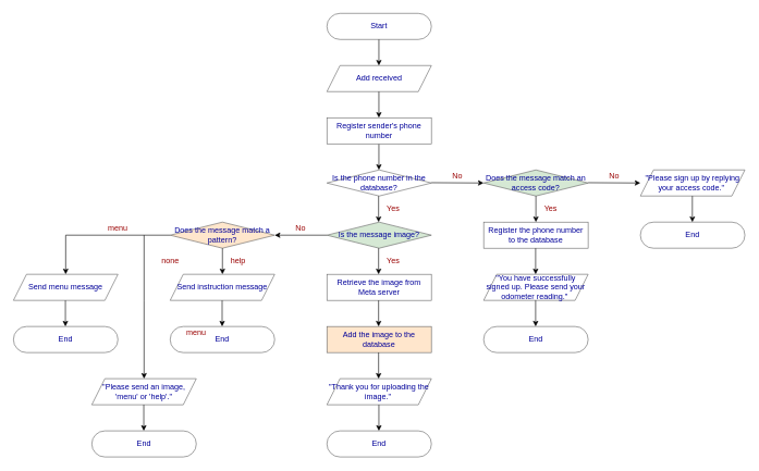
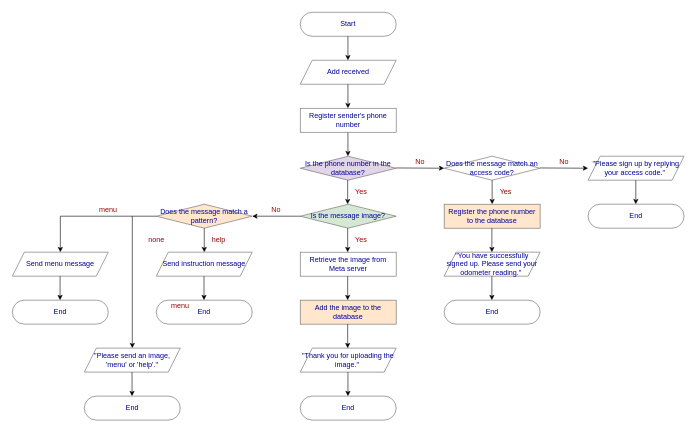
- <mxCell id="6" value="Is the phone number in the database?" style="rhombus;whiteSpace=wrap;html=1;strokeColor=#666666;fontColor=#000099;" vertex="1" parent="1"><mxGeometry x="500" y="260" width="160" height="40" as="geometry" /></mxCell>
+ <mxCell id="6" value="Is the phone number in the database?" style="rhombus;whiteSpace=wrap;html=1;strokeColor=#666666;fontColor=#000099;fillColor=#e1d5e7;" vertex="1" parent="1"><mxGeometry x="500" y="260" width="160" height="40" as="geometry" /></mxCell>
- <mxCell id="11" value="Does the message match an access code?" style="rhombus;whiteSpace=wrap;html=1;strokeColor=#666666;fontColor=#000099;fillColor=#d5e8d4;" vertex="1" parent="1"><mxGeometry x="740" y="260" width="160" height="40" as="geometry" /></mxCell>
+ <mxCell id="11" value="Does the message match an access code?" style="rhombus;whiteSpace=wrap;html=1;strokeColor=#666666;fontColor=#000099;" vertex="1" parent="1"><mxGeometry x="740" y="260" width="160" height="40" as="geometry" /></mxCell>
- <mxCell id="20" value="Register the phone number to the database" style="rounded=0;whiteSpace=wrap;html=1;strokeColor=#666666;fontColor=#000099;" vertex="1" parent="1"><mxGeometry x="740" y="340" width="160" height="40" as="geometry" /></mxCell>
+ <mxCell id="20" value="Register the phone number to the database" style="rounded=0;whiteSpace=wrap;html=1;strokeColor=#666666;fontColor=#000099;fillColor=#ffe6cc;" vertex="1" parent="1"><mxGeometry x="740" y="340" width="160" height="40" as="geometry" /></mxCell>
